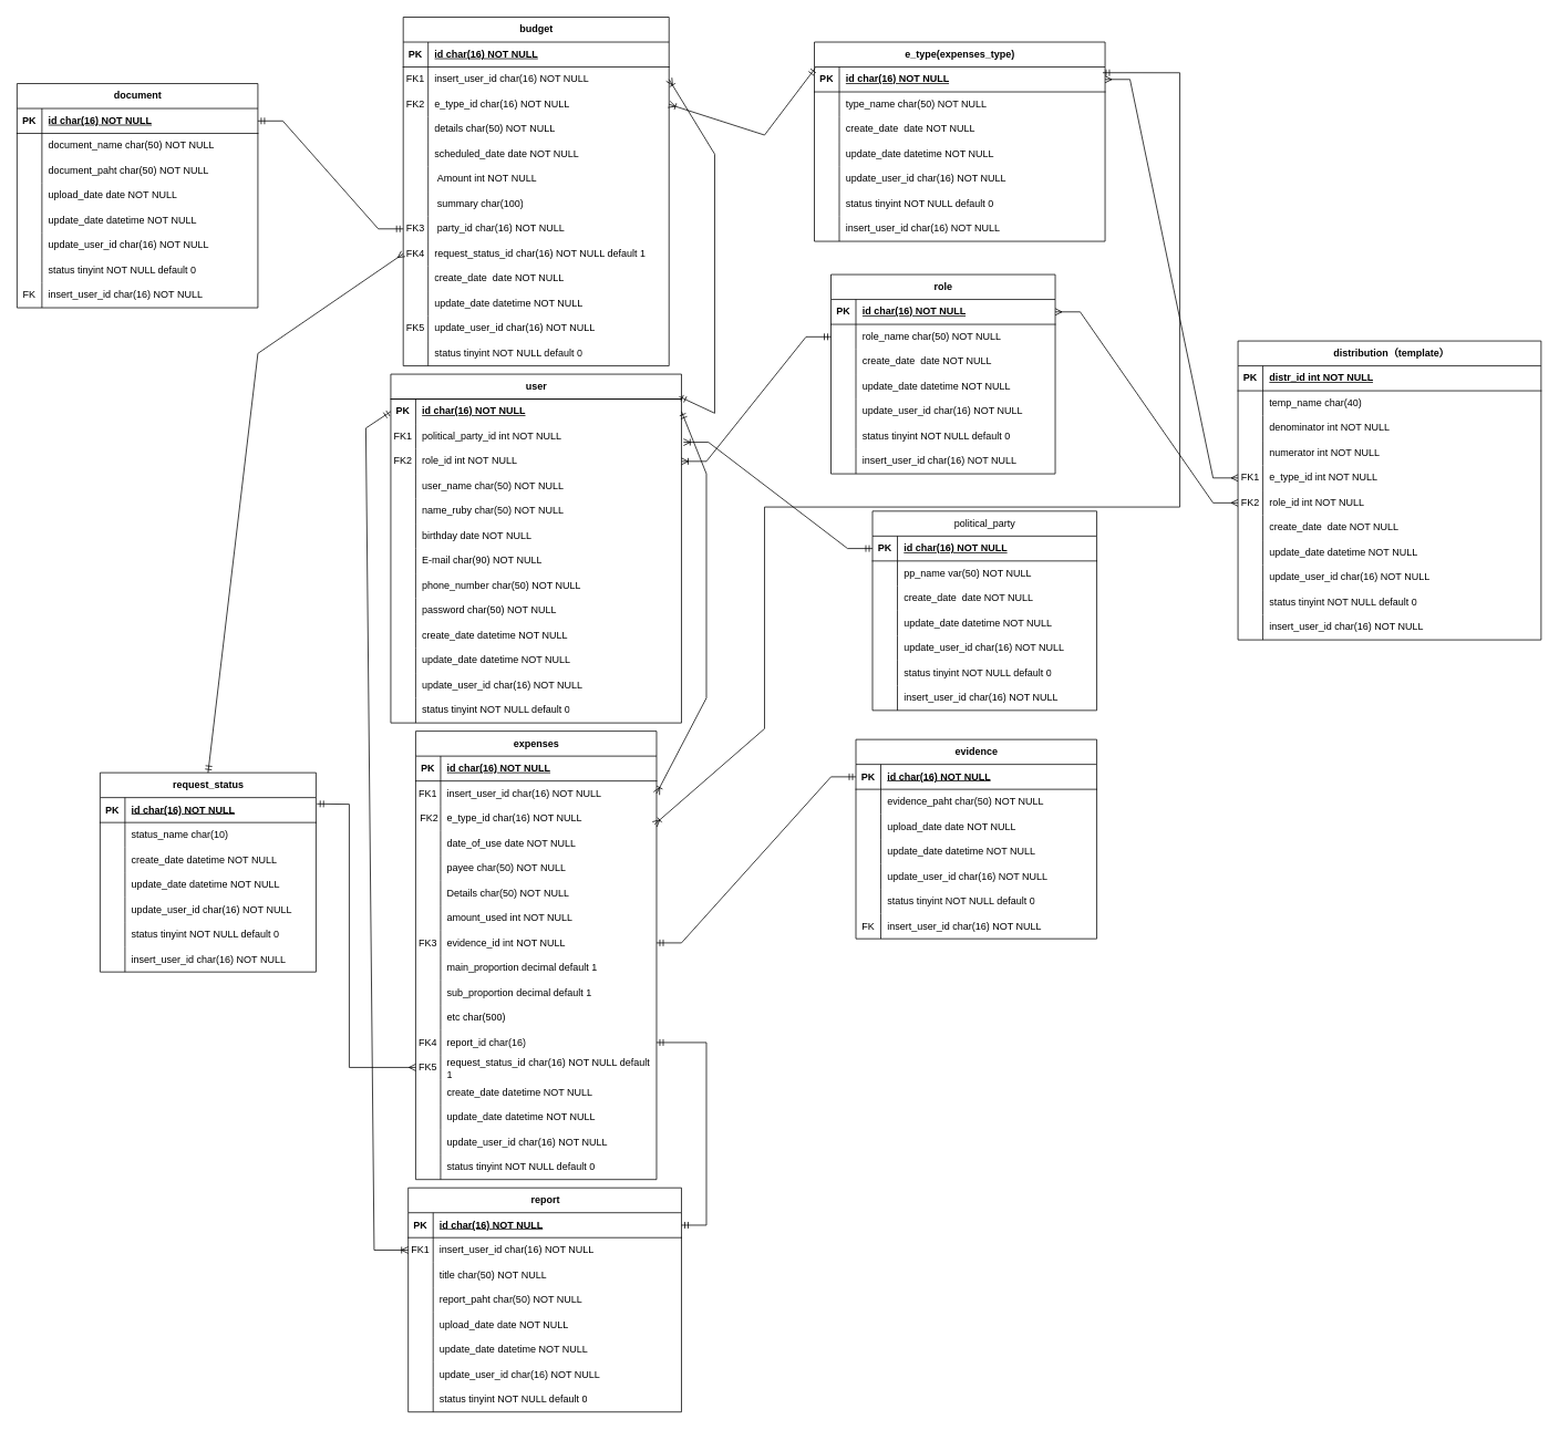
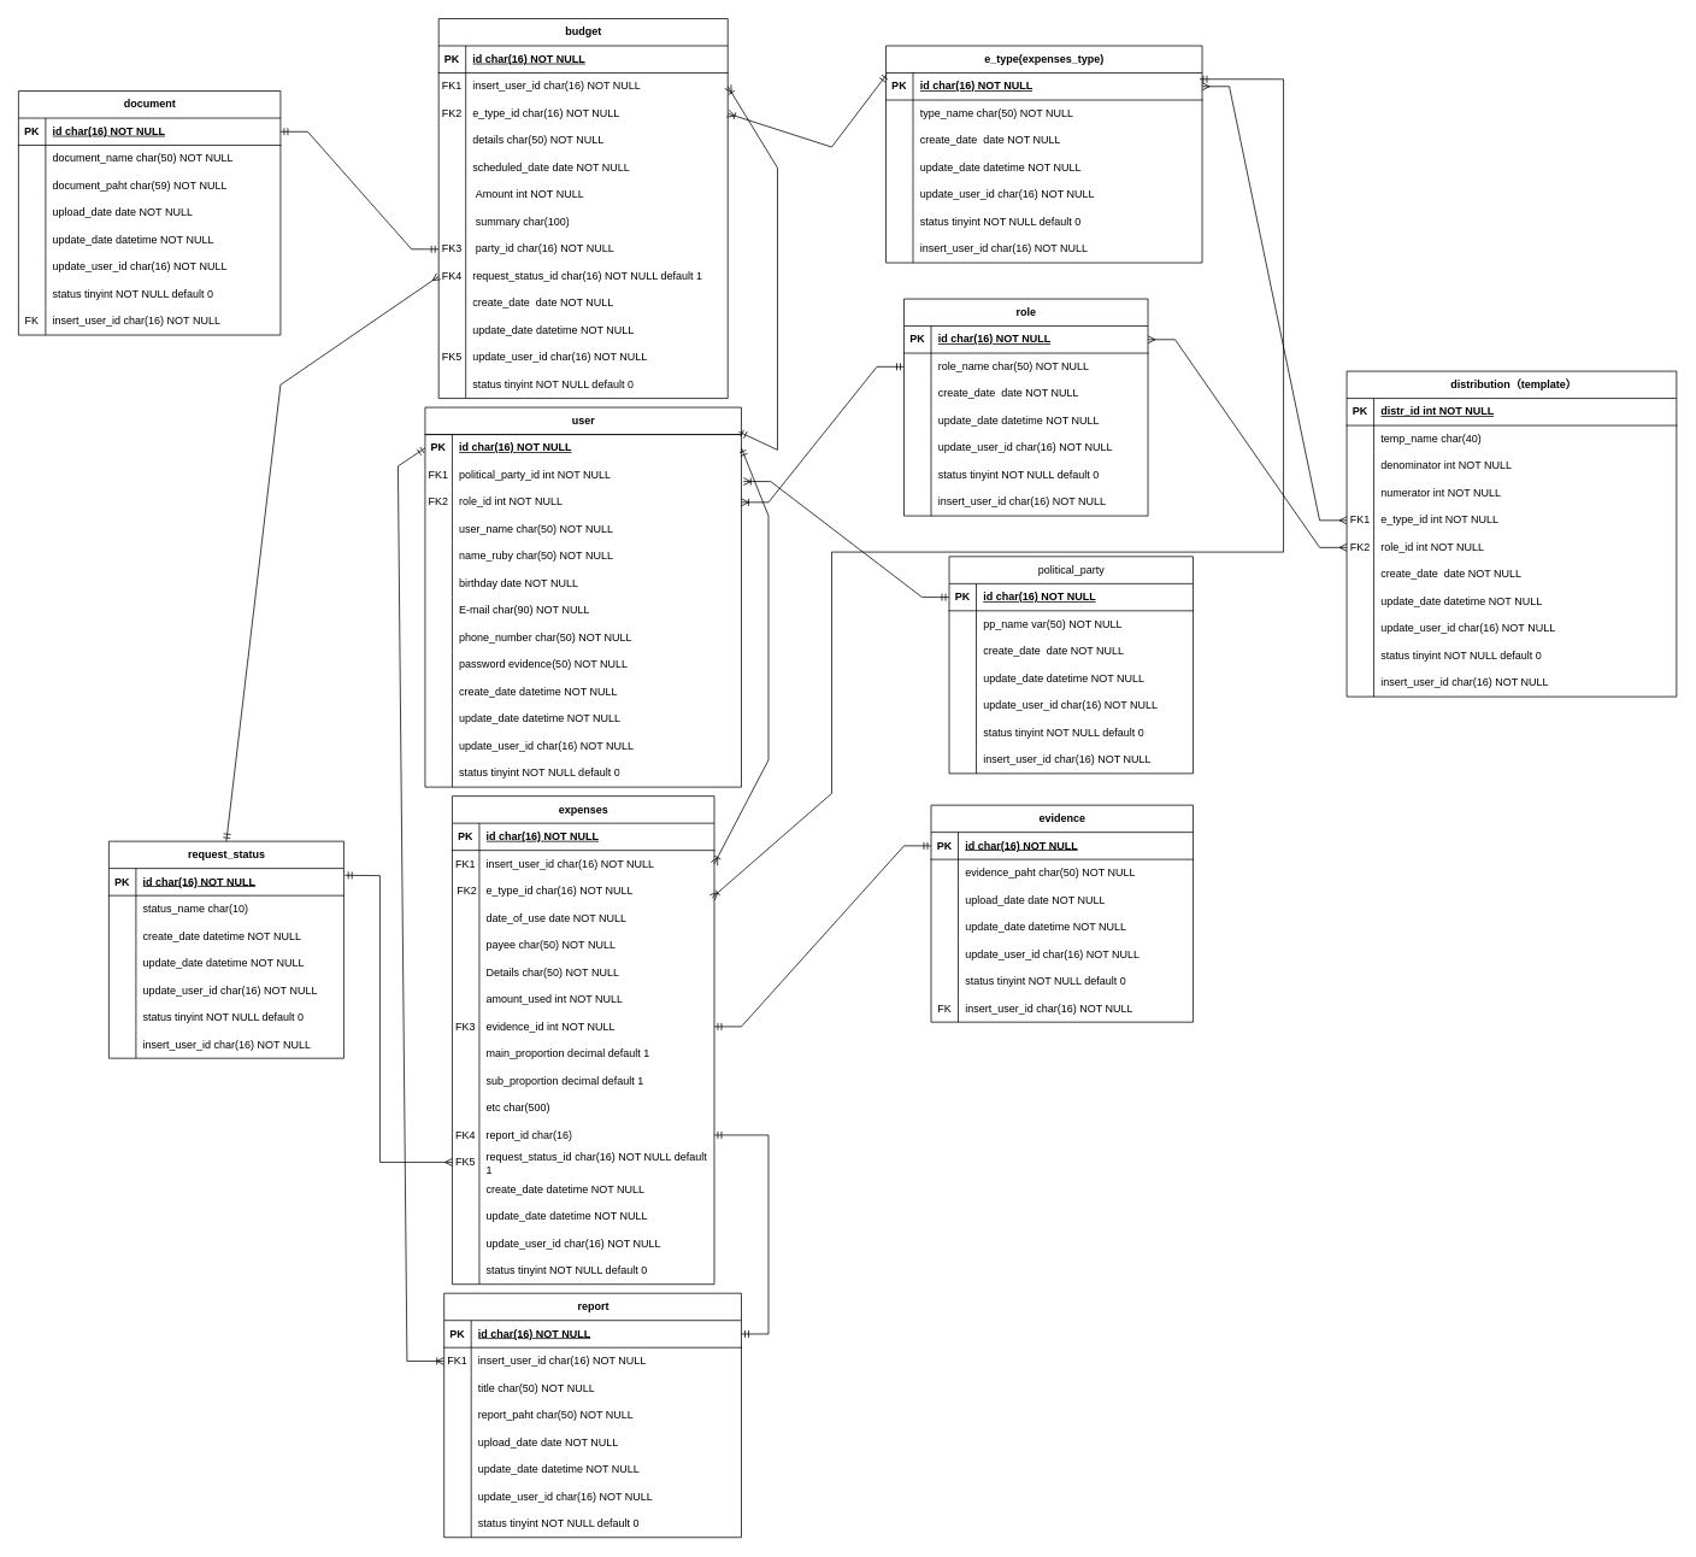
- <mxCell id="240" value="document_paht char(50) NOT NULL" style="shape=partialRectangle;connectable=0;fillColor=none;top=0;left=0;bottom=0;right=0;align=left;spacingLeft=6;overflow=hidden;whiteSpace=wrap;html=1;" parent="238" vertex="1"><mxGeometry x="30" width="260" height="30" as="geometry"><mxRectangle width="260" height="30" as="alternateBounds" /></mxGeometry></mxCell>
+ <mxCell id="240" value="document_paht char(59) NOT NULL" style="shape=partialRectangle;connectable=0;fillColor=none;top=0;left=0;bottom=0;right=0;align=left;spacingLeft=6;overflow=hidden;whiteSpace=wrap;html=1;" parent="238" vertex="1"><mxGeometry x="30" width="260" height="30" as="geometry"><mxRectangle width="260" height="30" as="alternateBounds" /></mxGeometry></mxCell>
- <mxCell id="29" value="&lt;span style=&quot;text-wrap: nowrap;&quot;&gt;password char(50) NOT NULL&lt;/span&gt;" style="shape=partialRectangle;connectable=0;fillColor=none;top=0;left=0;bottom=0;right=0;align=left;spacingLeft=6;overflow=hidden;whiteSpace=wrap;html=1;" parent="27" vertex="1"><mxGeometry x="30" width="320" height="30" as="geometry"><mxRectangle width="320" height="30" as="alternateBounds" /></mxGeometry></mxCell>
+ <mxCell id="29" value="&lt;span style=&quot;text-wrap: nowrap;&quot;&gt;password evidence(50) NOT NULL&lt;/span&gt;" style="shape=partialRectangle;connectable=0;fillColor=none;top=0;left=0;bottom=0;right=0;align=left;spacingLeft=6;overflow=hidden;whiteSpace=wrap;html=1;" parent="27" vertex="1"><mxGeometry x="30" width="320" height="30" as="geometry"><mxRectangle width="320" height="30" as="alternateBounds" /></mxGeometry></mxCell>
